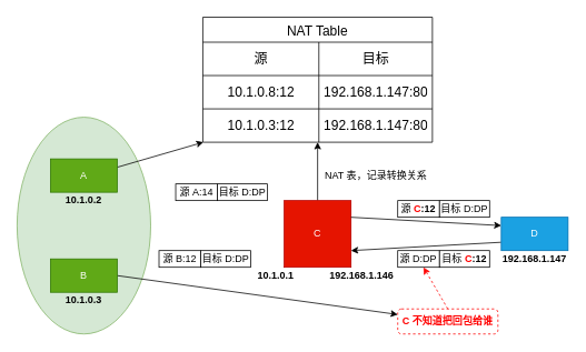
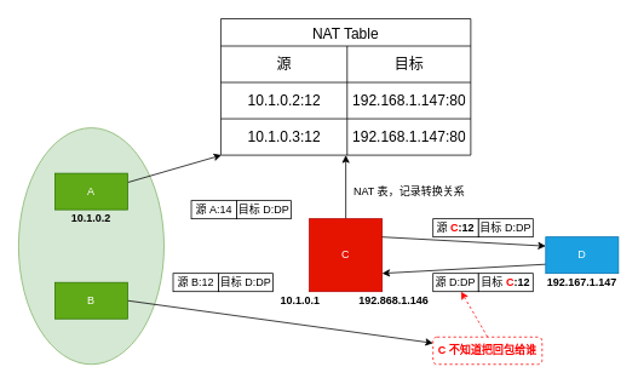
- <mxCell id="28" value="10.1.0.8:12" style="shape=partialRectangle;html=1;whiteSpace=wrap;connectable=0;strokeColor=inherit;overflow=hidden;fillColor=none;top=0;left=0;bottom=0;right=0;pointerEvents=1;fontSize=16;fontColor=#000000;" vertex="1" parent="27"><mxGeometry width="139" height="40" as="geometry"><mxRectangle width="139" height="40" as="alternateBounds" /></mxGeometry></mxCell>
+ <mxCell id="28" value="10.1.0.2:12" style="shape=partialRectangle;html=1;whiteSpace=wrap;connectable=0;strokeColor=inherit;overflow=hidden;fillColor=none;top=0;left=0;bottom=0;right=0;pointerEvents=1;fontSize=16;fontColor=#000000;" vertex="1" parent="27"><mxGeometry width="139" height="40" as="geometry"><mxRectangle width="139" height="40" as="alternateBounds" /></mxGeometry></mxCell>
- <mxCell id="16" value="192.168.1.147" style="text;html=1;strokeColor=none;fillColor=none;align=center;verticalAlign=middle;whiteSpace=wrap;rounded=0;fontStyle=1" vertex="1" parent="1"><mxGeometry x="600" y="300" width="80" height="20" as="geometry" /></mxCell>
+ <mxCell id="16" value="192.167.1.147" style="text;html=1;strokeColor=none;fillColor=none;align=center;verticalAlign=middle;whiteSpace=wrap;rounded=0;fontStyle=1" vertex="1" parent="1"><mxGeometry x="600" y="300" width="80" height="20" as="geometry" /></mxCell>
- <mxCell id="15" value="192.168.1.146" style="text;html=1;strokeColor=none;fillColor=none;align=center;verticalAlign=middle;whiteSpace=wrap;rounded=0;fontStyle=1" vertex="1" parent="1"><mxGeometry x="390" y="320" width="86" height="20" as="geometry" /></mxCell>
+ <mxCell id="15" value="192.868.1.146" style="text;html=1;strokeColor=none;fillColor=none;align=center;verticalAlign=middle;whiteSpace=wrap;rounded=0;fontStyle=1" vertex="1" parent="1"><mxGeometry x="390" y="320" width="86" height="20" as="geometry" /></mxCell>
- <mxCell id="14" value="10.1.0.3" style="text;html=1;strokeColor=none;fillColor=none;align=center;verticalAlign=middle;whiteSpace=wrap;rounded=0;fontStyle=1" vertex="1" parent="1"><mxGeometry x="70" y="350" width="60" height="20" as="geometry" /></mxCell>
